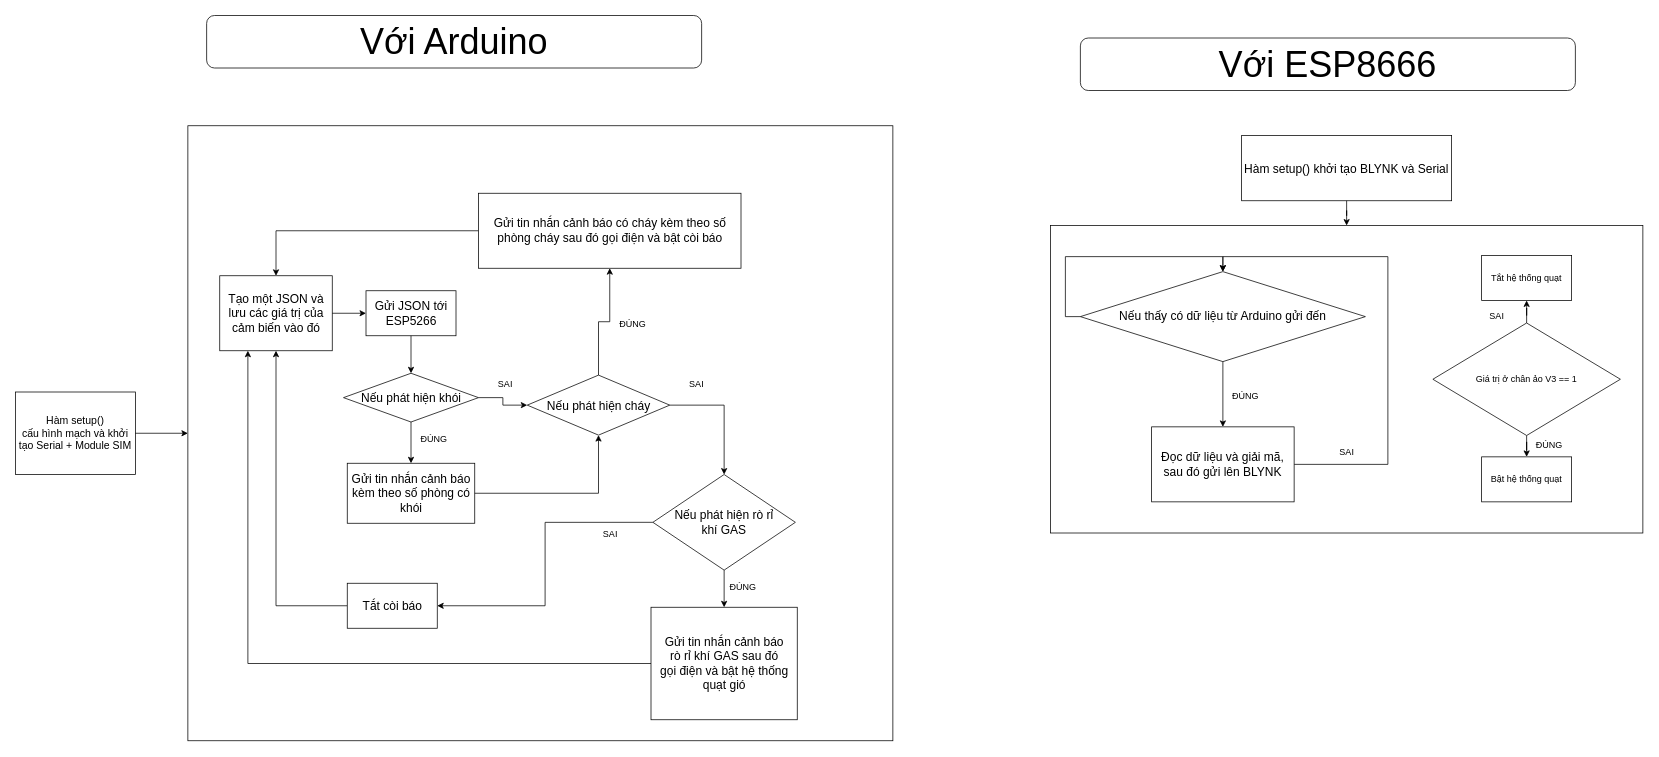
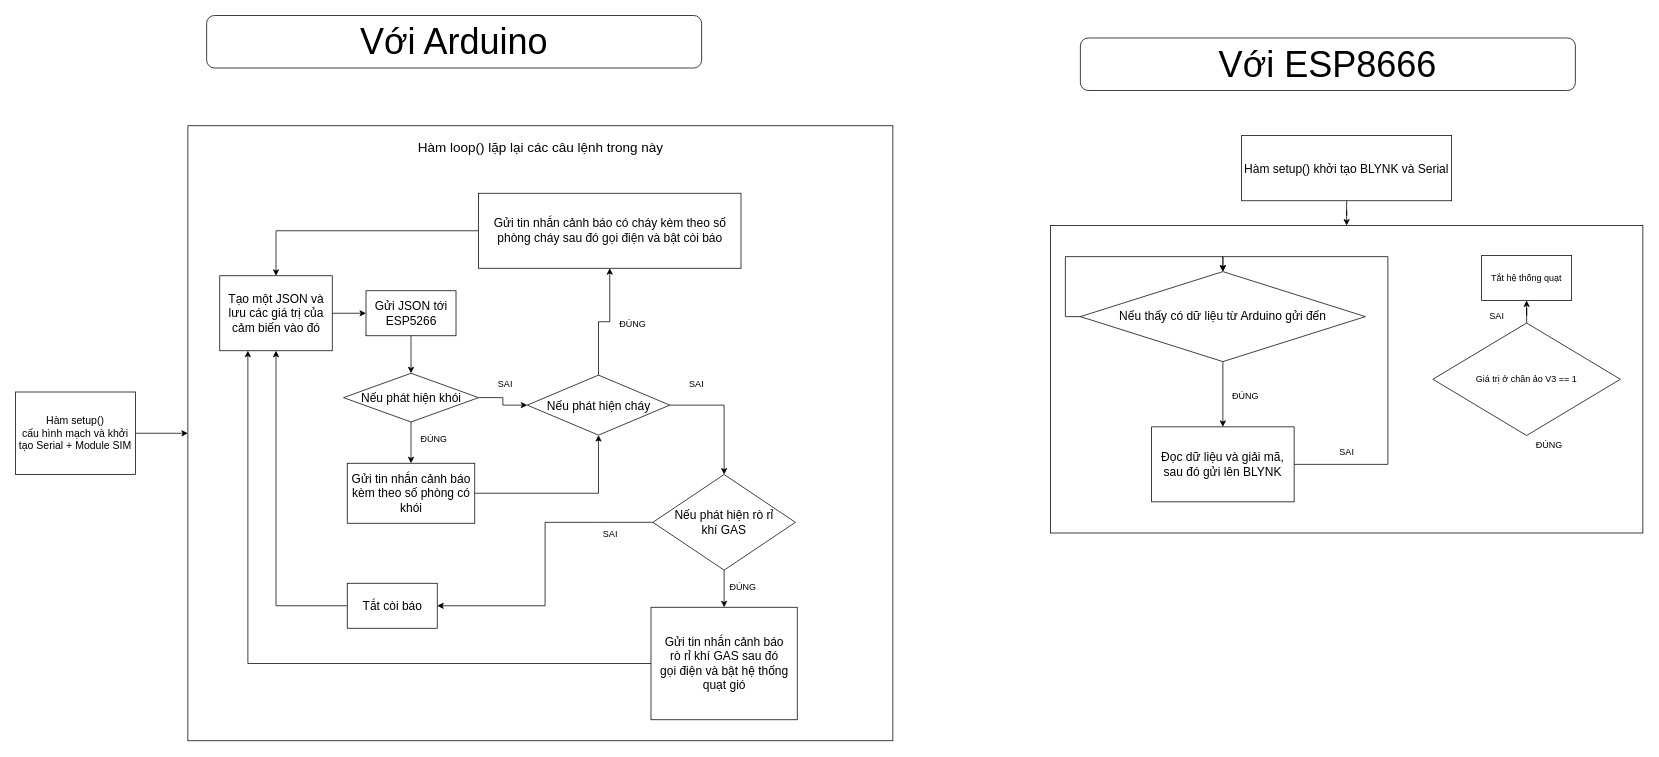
+ <mxCell id="8" value="&lt;font style=&quot;font-size: 18px;&quot;&gt;Hàm loop() lặp lại các câu lệnh trong này&lt;/font&gt;" style="text;html=1;align=center;verticalAlign=middle;resizable=0;points=[];autosize=1;strokeColor=none;fillColor=none;" parent="1" vertex="1"><mxGeometry x="545" y="177" width="350" height="40" as="geometry" /></mxCell>
- <mxCell id="37" value="" style="edgeStyle=orthogonalEdgeStyle;rounded=0;orthogonalLoop=1;jettySize=auto;html=1;" parent="1" source="47" target="36" edge="1"><mxGeometry relative="1" as="geometry" /></mxCell>
- <mxCell id="36" value="Bật hệ thống quạt" style="whiteSpace=wrap;html=1;" parent="1" vertex="1"><mxGeometry x="1975" y="608.48" width="120" height="60" as="geometry" /></mxCell>
